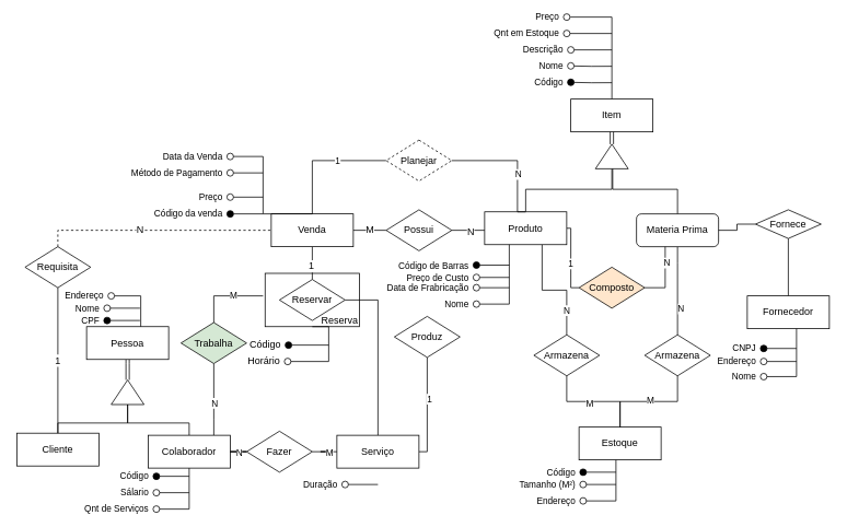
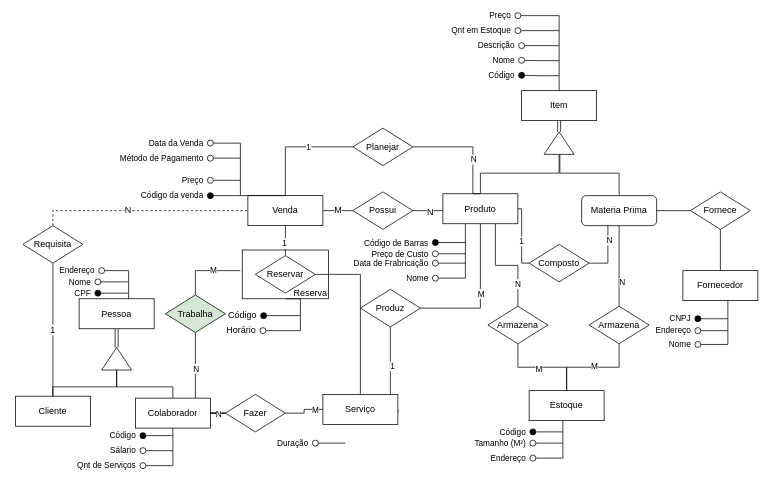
- <mxCell id="81" value="Planejar" style="rhombus;whiteSpace=wrap;html=1;dashed=1;" vertex="1" parent="1"><mxGeometry x="470" y="170" width="80" height="50" as="geometry" /></mxCell>
+ <mxCell id="81" value="Planejar" style="rhombus;whiteSpace=wrap;html=1;" vertex="1" parent="1"><mxGeometry x="470" y="170" width="80" height="50" as="geometry" /></mxCell>
- <mxCell id="87" value="Fornece" style="rhombus;whiteSpace=wrap;html=1;" vertex="1" parent="1"><mxGeometry x="920" y="255" width="80" height="35" as="geometry" /></mxCell>
+ <mxCell id="87" value="Fornece" style="rhombus;whiteSpace=wrap;html=1;" vertex="1" parent="1"><mxGeometry x="920" y="255" width="80" height="50" as="geometry" /></mxCell>
- <mxCell id="56" value="Composto" style="rhombus;whiteSpace=wrap;html=1;fillColor=#ffe6cc;" vertex="1" parent="1"><mxGeometry x="705" y="325" width="80" height="50" as="geometry" /></mxCell>
+ <mxCell id="56" value="Composto" style="rhombus;whiteSpace=wrap;html=1;" vertex="1" parent="1"><mxGeometry x="705" y="325" width="80" height="50" as="geometry" /></mxCell>
+ <mxCell id="57" style="edgeStyle=orthogonalEdgeStyle;rounded=0;orthogonalLoop=1;jettySize=auto;html=1;endArrow=none;endFill=0;" edge="1" parent="1" source="59" target="16"><mxGeometry relative="1" as="geometry" /></mxCell>
+ <mxCell id="58" value="M" style="edgeLabel;html=1;align=center;verticalAlign=middle;resizable=0;points=[];" vertex="1" connectable="0" parent="57"><mxGeometry x="0.039" relative="1" as="geometry"><mxPoint as="offset" /></mxGeometry></mxCell>
- <mxCell id="35" value="Serviço" style="rounded=0;whiteSpace=wrap;html=1;" vertex="1" parent="1"><mxGeometry x="410" y="530" width="100" height="40" as="geometry" /></mxCell>
+ <mxCell id="35" value="Serviço" style="rounded=0;whiteSpace=wrap;html=1;" vertex="1" parent="1"><mxGeometry x="430" y="525" width="100" height="40" as="geometry" /></mxCell>
